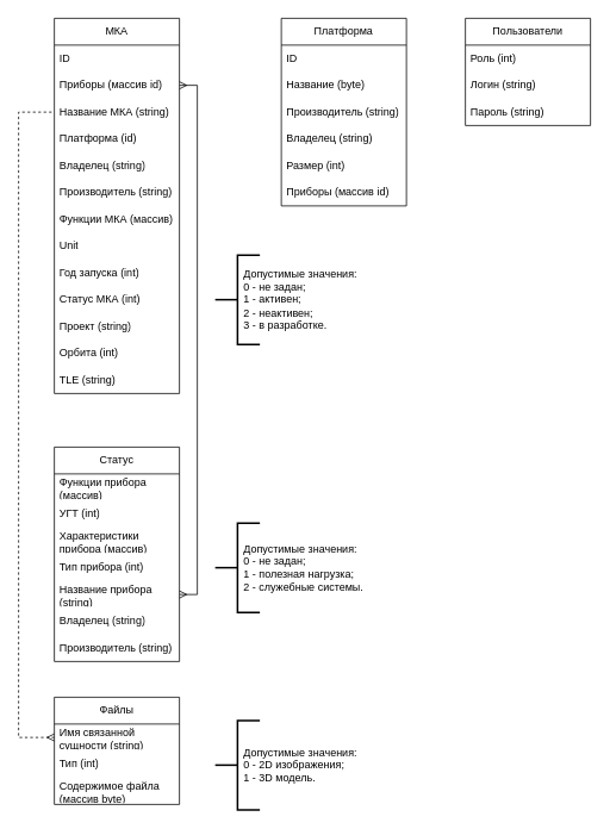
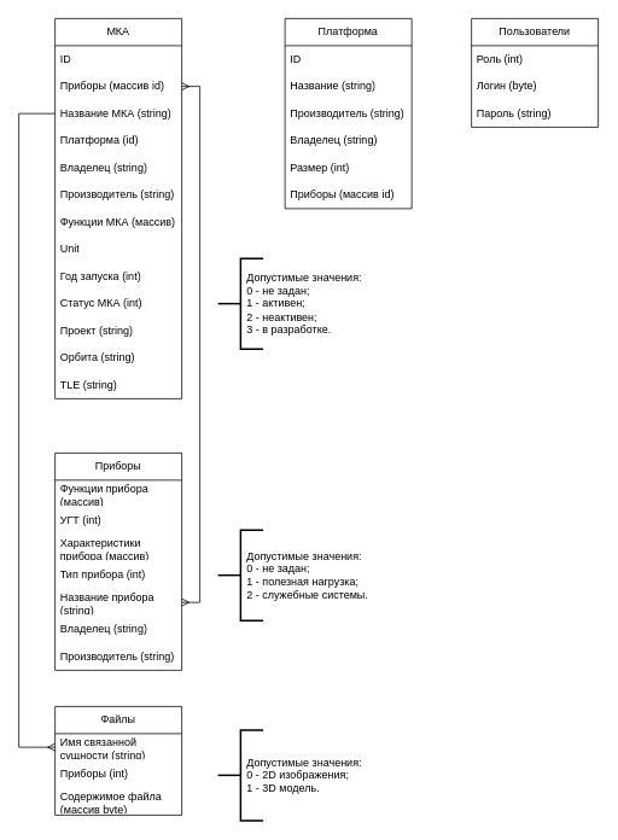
- <mxCell id="30" value="Название (byte)" style="text;strokeColor=none;fillColor=none;align=left;verticalAlign=middle;spacingLeft=4;spacingRight=4;overflow=hidden;points=[[0,0.5],[1,0.5]];portConstraint=eastwest;rotatable=0;whiteSpace=wrap;html=1;" vertex="1" parent="28"><mxGeometry y="60" width="140" height="30" as="geometry" /></mxCell>
+ <mxCell id="30" value="Название (string)" style="text;strokeColor=none;fillColor=none;align=left;verticalAlign=middle;spacingLeft=4;spacingRight=4;overflow=hidden;points=[[0,0.5],[1,0.5]];portConstraint=eastwest;rotatable=0;whiteSpace=wrap;html=1;" vertex="1" parent="28"><mxGeometry y="60" width="140" height="30" as="geometry" /></mxCell>
- <mxCell id="39" value="Логин (string)&amp;nbsp;" style="text;strokeColor=none;fillColor=none;align=left;verticalAlign=middle;spacingLeft=4;spacingRight=4;overflow=hidden;points=[[0,0.5],[1,0.5]];portConstraint=eastwest;rotatable=0;whiteSpace=wrap;html=1;" vertex="1" parent="37"><mxGeometry y="60" width="140" height="30" as="geometry" /></mxCell>
+ <mxCell id="39" value="Логин (byte)&amp;nbsp;" style="text;strokeColor=none;fillColor=none;align=left;verticalAlign=middle;spacingLeft=4;spacingRight=4;overflow=hidden;points=[[0,0.5],[1,0.5]];portConstraint=eastwest;rotatable=0;whiteSpace=wrap;html=1;" vertex="1" parent="37"><mxGeometry y="60" width="140" height="30" as="geometry" /></mxCell>
- <mxCell id="14" value="Орбита (int)" style="text;strokeColor=none;fillColor=none;align=left;verticalAlign=middle;spacingLeft=4;spacingRight=4;overflow=hidden;points=[[0,0.5],[1,0.5]];portConstraint=eastwest;rotatable=0;whiteSpace=wrap;html=1;" vertex="1" parent="2"><mxGeometry y="360" width="140" height="30" as="geometry" /></mxCell>
+ <mxCell id="14" value="Орбита (string)" style="text;strokeColor=none;fillColor=none;align=left;verticalAlign=middle;spacingLeft=4;spacingRight=4;overflow=hidden;points=[[0,0.5],[1,0.5]];portConstraint=eastwest;rotatable=0;whiteSpace=wrap;html=1;" vertex="1" parent="2"><mxGeometry y="360" width="140" height="30" as="geometry" /></mxCell>
- <mxCell id="36" style="edgeStyle=orthogonalEdgeStyle;rounded=0;orthogonalLoop=1;jettySize=auto;html=1;entryX=0;entryY=0.5;entryDx=0;entryDy=0;endArrow=none;endFill=0;startArrow=ERmany;startFill=0;dashed=1;" edge="1" parent="1" source="25" target="5"><mxGeometry relative="1" as="geometry"><Array as="points"><mxPoint x="20" y="825" /><mxPoint x="20" y="125" /></Array></mxGeometry></mxCell>
+ <mxCell id="36" style="edgeStyle=orthogonalEdgeStyle;rounded=0;orthogonalLoop=1;jettySize=auto;html=1;entryX=0;entryY=0.5;entryDx=0;entryDy=0;endArrow=none;endFill=0;startArrow=ERmany;startFill=0;" edge="1" parent="1" source="25" target="5"><mxGeometry relative="1" as="geometry"><Array as="points"><mxPoint x="20" y="825" /><mxPoint x="20" y="125" /></Array></mxGeometry></mxCell>
- <mxCell id="16" value="Статус" style="swimlane;fontStyle=0;childLayout=stackLayout;horizontal=1;startSize=30;horizontalStack=0;resizeParent=1;resizeParentMax=0;resizeLast=0;collapsible=1;marginBottom=0;whiteSpace=wrap;html=1;" vertex="1" parent="1"><mxGeometry x="60" y="500" width="140" height="240" as="geometry" /></mxCell>
+ <mxCell id="16" value="Приборы" style="swimlane;fontStyle=0;childLayout=stackLayout;horizontal=1;startSize=30;horizontalStack=0;resizeParent=1;resizeParentMax=0;resizeLast=0;collapsible=1;marginBottom=0;whiteSpace=wrap;html=1;" vertex="1" parent="1"><mxGeometry x="60" y="500" width="140" height="240" as="geometry" /></mxCell>
- <mxCell id="26" value="Тип (int)" style="text;strokeColor=none;fillColor=none;align=left;verticalAlign=middle;spacingLeft=4;spacingRight=4;overflow=hidden;points=[[0,0.5],[1,0.5]];portConstraint=eastwest;rotatable=0;whiteSpace=wrap;html=1;" vertex="1" parent="24"><mxGeometry y="60" width="140" height="30" as="geometry" /></mxCell>
+ <mxCell id="26" value="Приборы (int)" style="text;strokeColor=none;fillColor=none;align=left;verticalAlign=middle;spacingLeft=4;spacingRight=4;overflow=hidden;points=[[0,0.5],[1,0.5]];portConstraint=eastwest;rotatable=0;whiteSpace=wrap;html=1;" vertex="1" parent="24"><mxGeometry y="60" width="140" height="30" as="geometry" /></mxCell>
